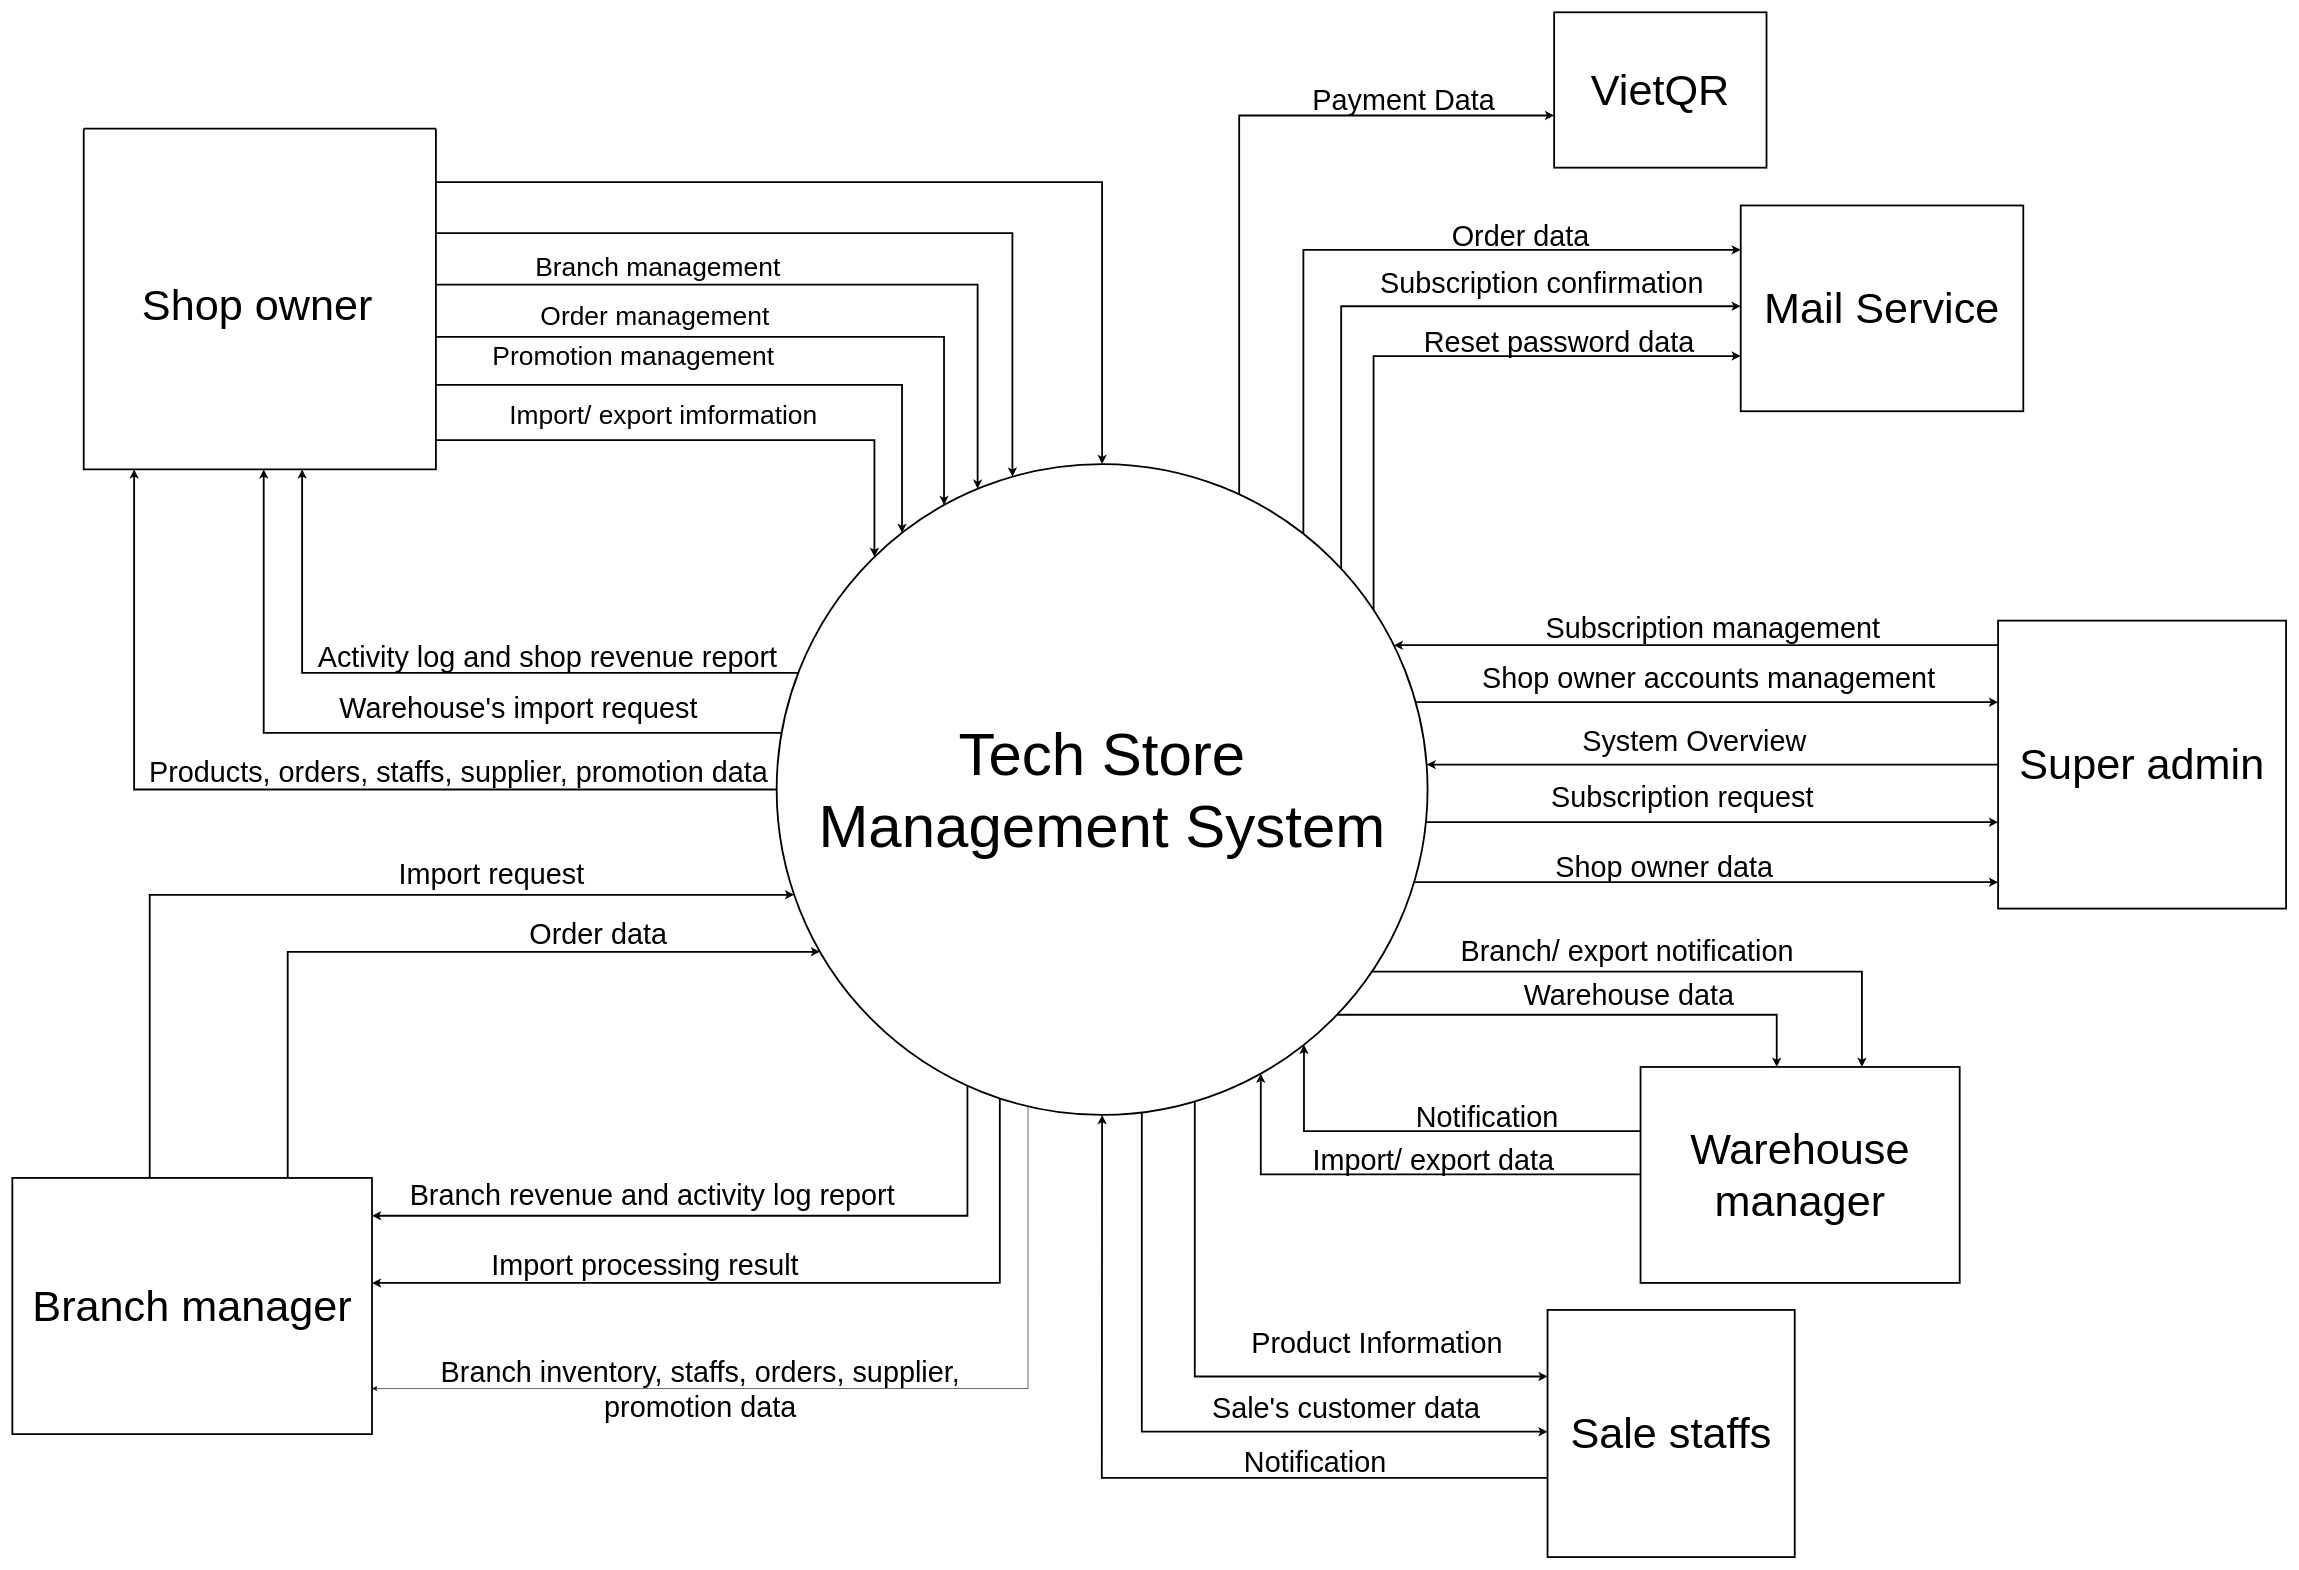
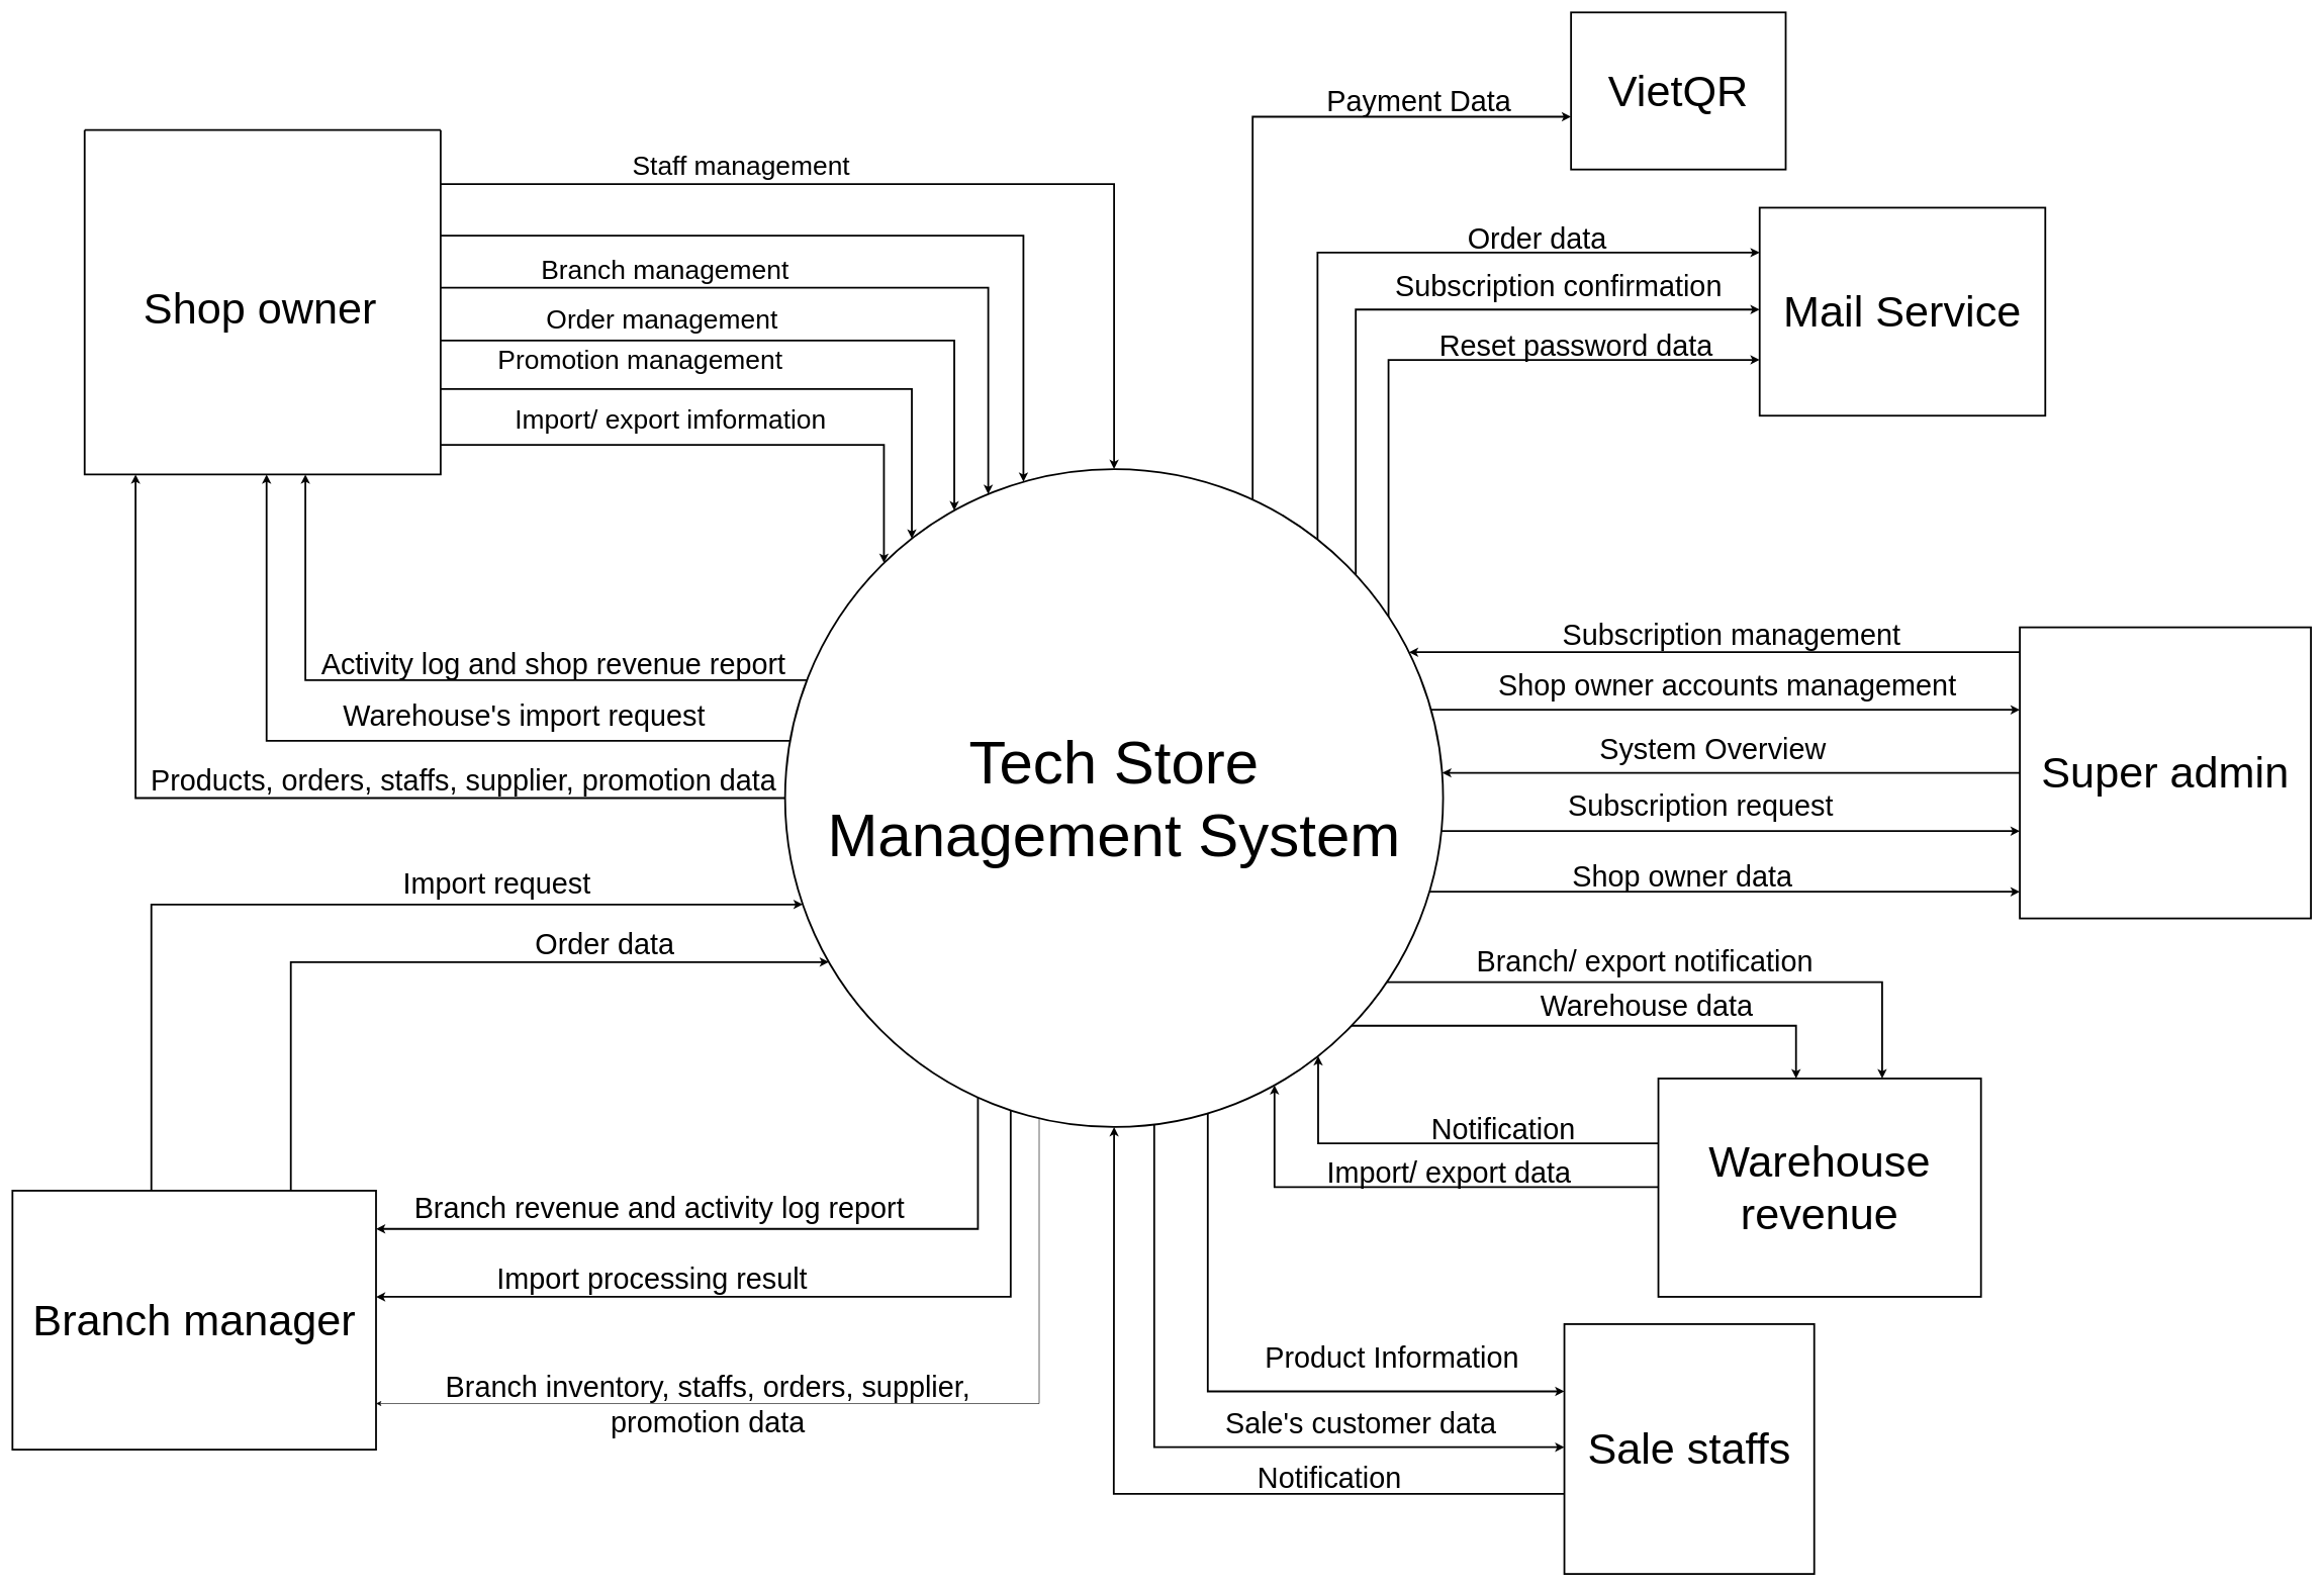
+ <mxCell id="32" value="&lt;span style=&quot;font-size: 44px;&quot;&gt;Staff management&amp;nbsp;&lt;/span&gt;" style="text;html=1;align=center;verticalAlign=middle;whiteSpace=wrap;rounded=0;" vertex="1" parent="1"><mxGeometry x="983" y="249" width="490" height="49" as="geometry" /></mxCell>
- <mxCell id="56" value="&lt;span style=&quot;font-size: 72px;&quot;&gt;Warehouse manager&lt;/span&gt;" style="rounded=0;whiteSpace=wrap;html=1;strokeWidth=3;" vertex="1" parent="1"><mxGeometry x="2734" y="1778" width="532" height="360" as="geometry" /></mxCell>
+ <mxCell id="56" value="&lt;span style=&quot;font-size: 72px;&quot;&gt;Warehouse revenue&lt;/span&gt;" style="rounded=0;whiteSpace=wrap;html=1;strokeWidth=3;" vertex="1" parent="1"><mxGeometry x="2734" y="1778" width="532" height="360" as="geometry" /></mxCell>
